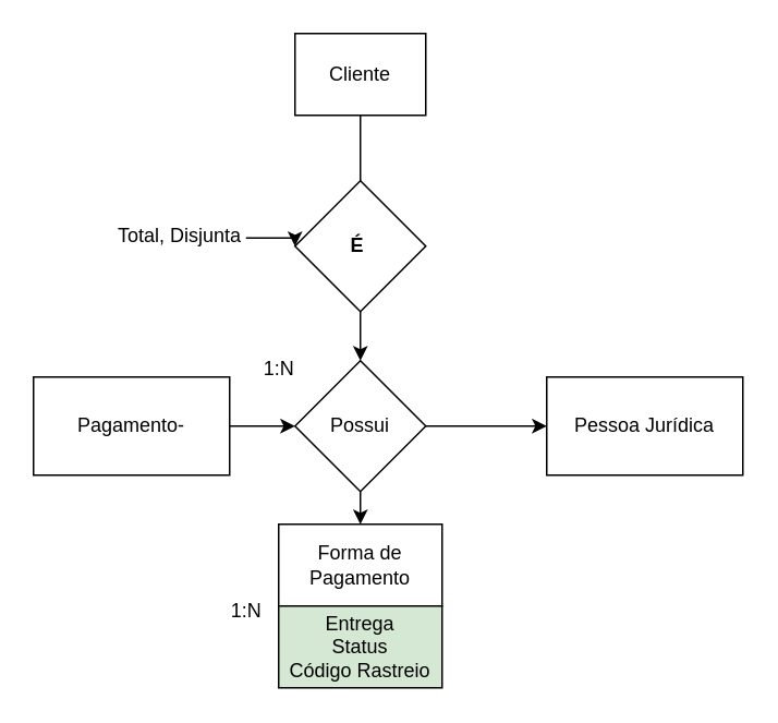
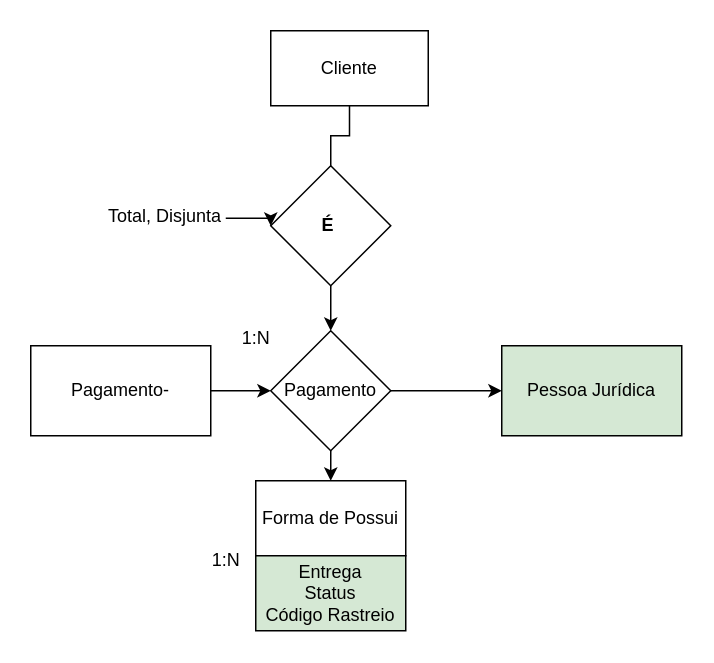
- <mxCell id="13" value="Cliente" style="rounded=0;whiteSpace=wrap;html=1;" vertex="1" parent="1"><mxGeometry x="180" y="20" width="80" height="50" as="geometry" /></mxCell>
+ <mxCell id="13" value="Cliente" style="rounded=0;whiteSpace=wrap;html=1;" vertex="1" parent="1"><mxGeometry x="180" y="20" width="105" height="50" as="geometry" /></mxCell>
- <mxCell id="11" value="Possui" style="rhombus;whiteSpace=wrap;html=1;" vertex="1" parent="1"><mxGeometry x="180" y="220" width="80" height="80" as="geometry" /></mxCell>
+ <mxCell id="11" value="Pagamento" style="rhombus;whiteSpace=wrap;html=1;" vertex="1" parent="1"><mxGeometry x="180" y="220" width="80" height="80" as="geometry" /></mxCell>
- <mxCell id="5" value="Pessoa Jurídica" style="whiteSpace=wrap;html=1;" vertex="1" parent="1"><mxGeometry x="334" y="230" width="120" height="60" as="geometry" /></mxCell>
+ <mxCell id="5" value="Pessoa Jurídica" style="whiteSpace=wrap;html=1;fillColor=#d5e8d4;" vertex="1" parent="1"><mxGeometry x="334" y="230" width="120" height="60" as="geometry" /></mxCell>
- <mxCell id="8" value="Forma de Pagamento" style="rounded=0;whiteSpace=wrap;html=1;" vertex="1" parent="1"><mxGeometry x="170" y="320" width="100" height="50" as="geometry" /></mxCell>
+ <mxCell id="8" value="Forma de Possui" style="rounded=0;whiteSpace=wrap;html=1;" vertex="1" parent="1"><mxGeometry x="170" y="320" width="100" height="50" as="geometry" /></mxCell>
